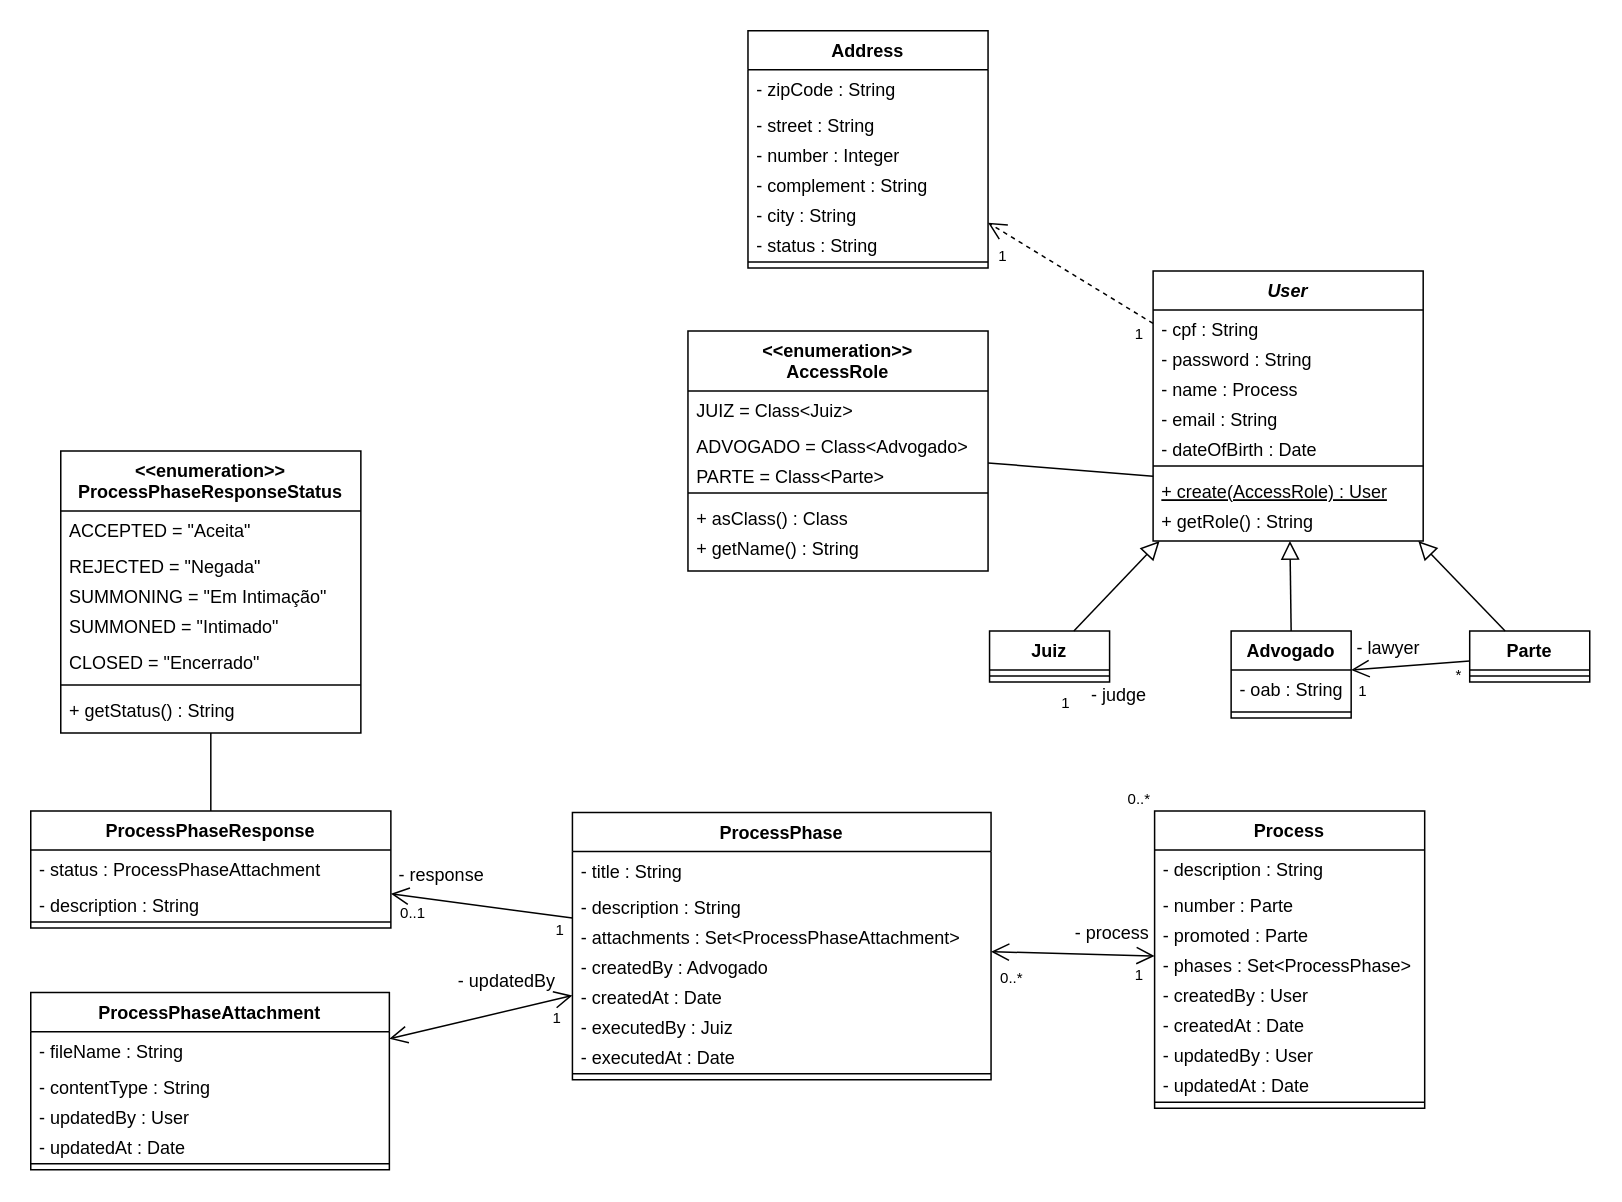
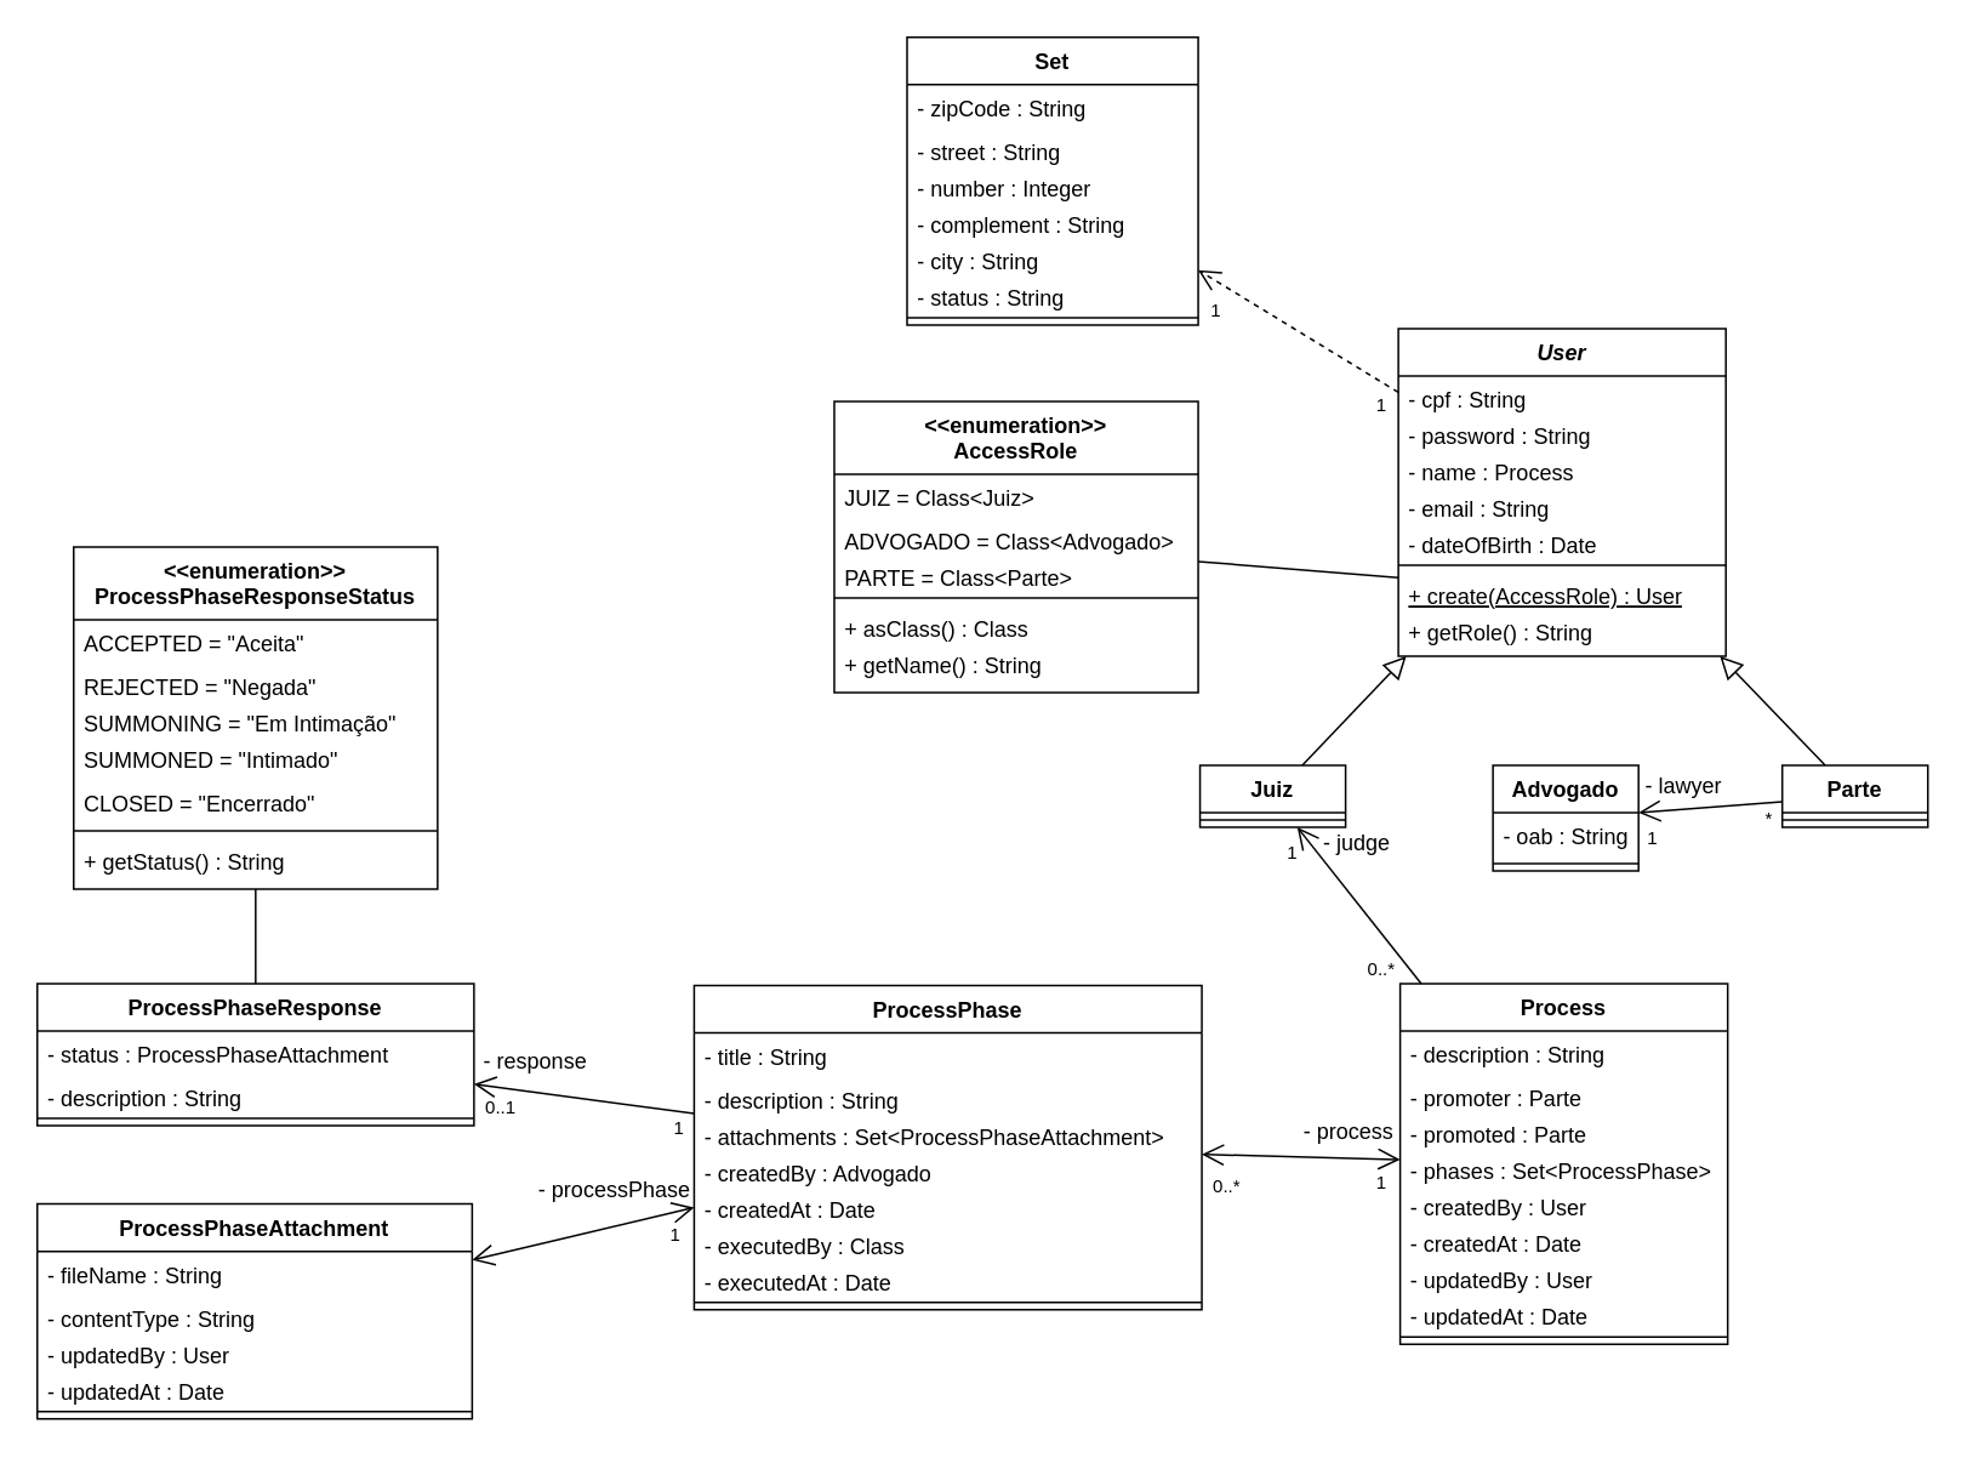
- <mxCell id="29" value="Address" style="swimlane;fontStyle=1;align=center;verticalAlign=top;childLayout=stackLayout;horizontal=1;startSize=26;horizontalStack=0;resizeParent=1;resizeParentMax=0;resizeLast=0;collapsible=1;marginBottom=0;" parent="1" vertex="1"><mxGeometry x="498" y="20" width="160" height="158" as="geometry" /></mxCell>
+ <mxCell id="29" value="Set" style="swimlane;fontStyle=1;align=center;verticalAlign=top;childLayout=stackLayout;horizontal=1;startSize=26;horizontalStack=0;resizeParent=1;resizeParentMax=0;resizeLast=0;collapsible=1;marginBottom=0;" parent="1" vertex="1"><mxGeometry x="498" y="20" width="160" height="158" as="geometry" /></mxCell>
- <mxCell id="26" value="" style="endArrow=block;html=1;endSize=10;startSize=10;endFill=0;exitX=0.5;exitY=0;exitDx=0;exitDy=0;" parent="1" source="16" target="5" edge="1"><mxGeometry width="50" height="50" relative="1" as="geometry"><mxPoint x="1013.537" y="430" as="sourcePoint" /><mxPoint x="899" y="370" as="targetPoint" /></mxGeometry></mxCell>
+ <mxCell id="84" value="" style="endArrow=open;html=1;endSize=10;startSize=10;endFill=0;" parent="1" source="44" target="14" edge="1"><mxGeometry width="50" height="50" relative="1" as="geometry"><mxPoint x="849" y="533.25" as="sourcePoint" /><mxPoint x="739" y="470" as="targetPoint" /></mxGeometry></mxCell>
- <mxCell id="46" value="- number : Parte" style="text;strokeColor=none;fillColor=none;align=left;verticalAlign=top;spacingLeft=4;spacingRight=4;overflow=hidden;rotatable=0;points=[[0,0.5],[1,0.5]];portConstraint=eastwest;" parent="44" vertex="1"><mxGeometry y="50" width="180" height="20" as="geometry" /></mxCell>
+ <mxCell id="46" value="- promoter : Parte" style="text;strokeColor=none;fillColor=none;align=left;verticalAlign=top;spacingLeft=4;spacingRight=4;overflow=hidden;rotatable=0;points=[[0,0.5],[1,0.5]];portConstraint=eastwest;" parent="44" vertex="1"><mxGeometry y="50" width="180" height="20" as="geometry" /></mxCell>
- <mxCell id="55" value="- updatedBy" style="text;html=1;strokeColor=none;fillColor=none;align=center;verticalAlign=middle;whiteSpace=wrap;rounded=0;" parent="1" vertex="1"><mxGeometry x="292" y="644" width="91" height="20" as="geometry" /></mxCell>
+ <mxCell id="55" value="- processPhase" style="text;html=1;strokeColor=none;fillColor=none;align=center;verticalAlign=middle;whiteSpace=wrap;rounded=0;" parent="1" vertex="1"><mxGeometry x="292" y="644" width="91" height="20" as="geometry" /></mxCell>
- <mxCell id="67" value="- executedBy : Juiz" style="text;strokeColor=none;fillColor=none;align=left;verticalAlign=top;spacingLeft=4;spacingRight=4;overflow=hidden;rotatable=0;points=[[0,0.5],[1,0.5]];portConstraint=eastwest;" parent="61" vertex="1"><mxGeometry y="130" width="279" height="20" as="geometry" /></mxCell>
+ <mxCell id="67" value="- executedBy : Class" style="text;strokeColor=none;fillColor=none;align=left;verticalAlign=top;spacingLeft=4;spacingRight=4;overflow=hidden;rotatable=0;points=[[0,0.5],[1,0.5]];portConstraint=eastwest;" parent="61" vertex="1"><mxGeometry y="130" width="279" height="20" as="geometry" /></mxCell>
